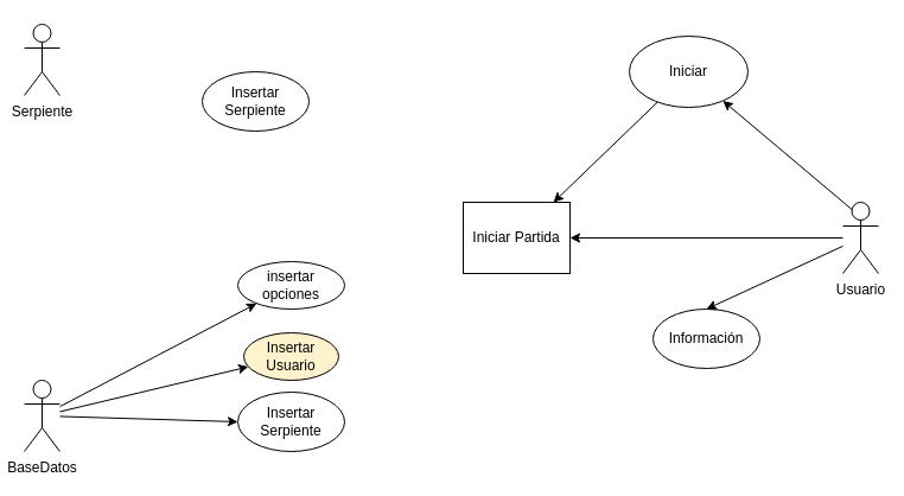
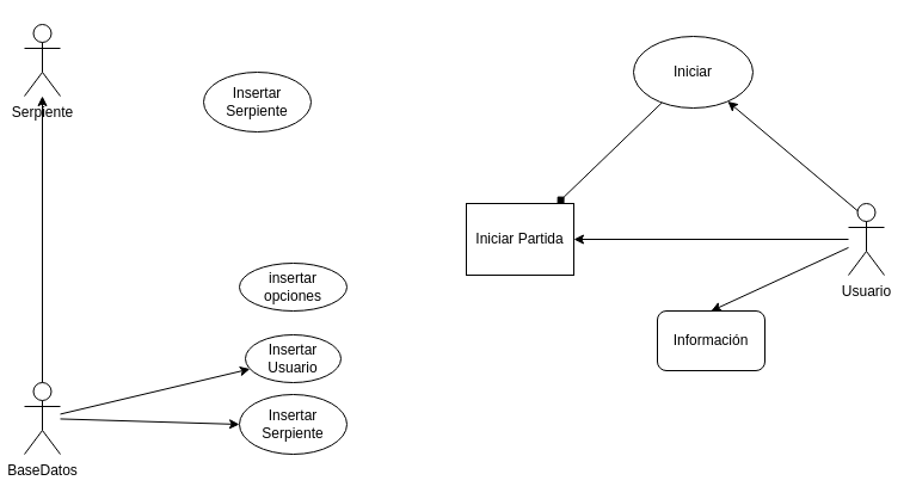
- <mxCell id="13" value="" style="endArrow=classic;html=1;rounded=0;" edge="1" parent="1" source="5" target="4"><mxGeometry width="50" height="50" relative="1" as="geometry"><mxPoint x="430" y="130" as="sourcePoint" /><mxPoint x="480" y="80" as="targetPoint" /></mxGeometry></mxCell>
+ <mxCell id="13" value="" style="endArrow=diamond;html=1;rounded=0;" edge="1" parent="1" source="5" target="4"><mxGeometry width="50" height="50" relative="1" as="geometry"><mxPoint x="430" y="130" as="sourcePoint" /><mxPoint x="480" y="80" as="targetPoint" /></mxGeometry></mxCell>
- <mxCell id="9" value="Información" style="ellipse;whiteSpace=wrap;html=1;" vertex="1" parent="1"><mxGeometry x="550" y="260" width="90" height="50" as="geometry" /></mxCell>
+ <mxCell id="9" value="Información" style="whiteSpace=wrap;html=1;rounded=1;" vertex="1" parent="1"><mxGeometry x="550" y="260" width="90" height="50" as="geometry" /></mxCell>
- <mxCell id="17" value="" style="endArrow=classic;html=1;rounded=0;" edge="1" parent="1" source="3" target="7"><mxGeometry width="50" height="50" relative="1" as="geometry"><mxPoint x="40" y="320" as="sourcePoint" /><mxPoint x="90" y="270" as="targetPoint" /></mxGeometry></mxCell>
+ <mxCell id="17" value="" style="endArrow=classic;html=1;rounded=0;" edge="1" parent="1" source="3" target="2"><mxGeometry width="50" height="50" relative="1" as="geometry"><mxPoint x="40" y="320" as="sourcePoint" /><mxPoint x="90" y="270" as="targetPoint" /></mxGeometry></mxCell>
- <mxCell id="6" value="Insertar Usuario" style="ellipse;whiteSpace=wrap;html=1;fillColor=#fff2cc;" vertex="1" parent="1"><mxGeometry x="205" y="280" width="80" height="40" as="geometry" /></mxCell>
+ <mxCell id="6" value="Insertar Usuario" style="ellipse;whiteSpace=wrap;html=1;" vertex="1" parent="1"><mxGeometry x="205" y="280" width="80" height="40" as="geometry" /></mxCell>
